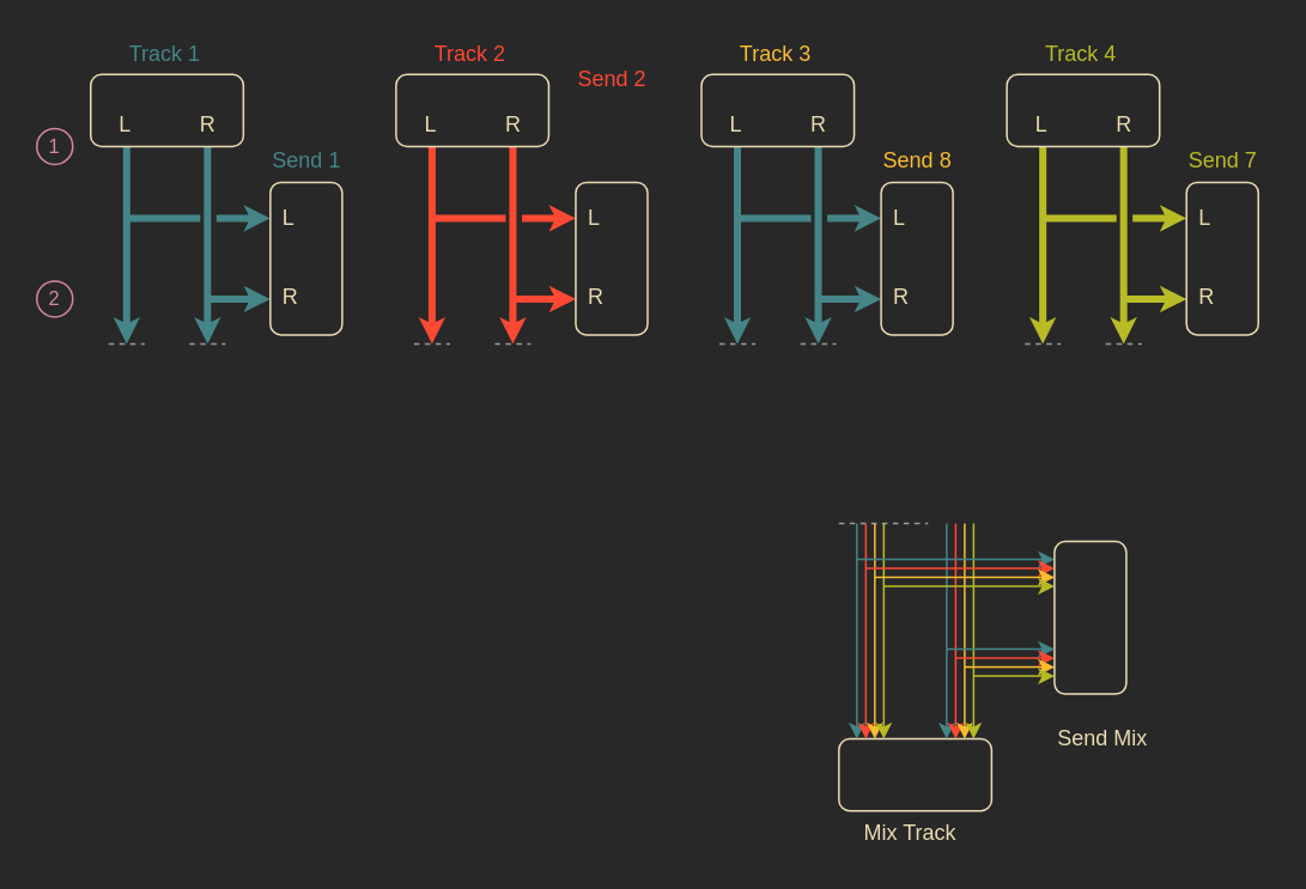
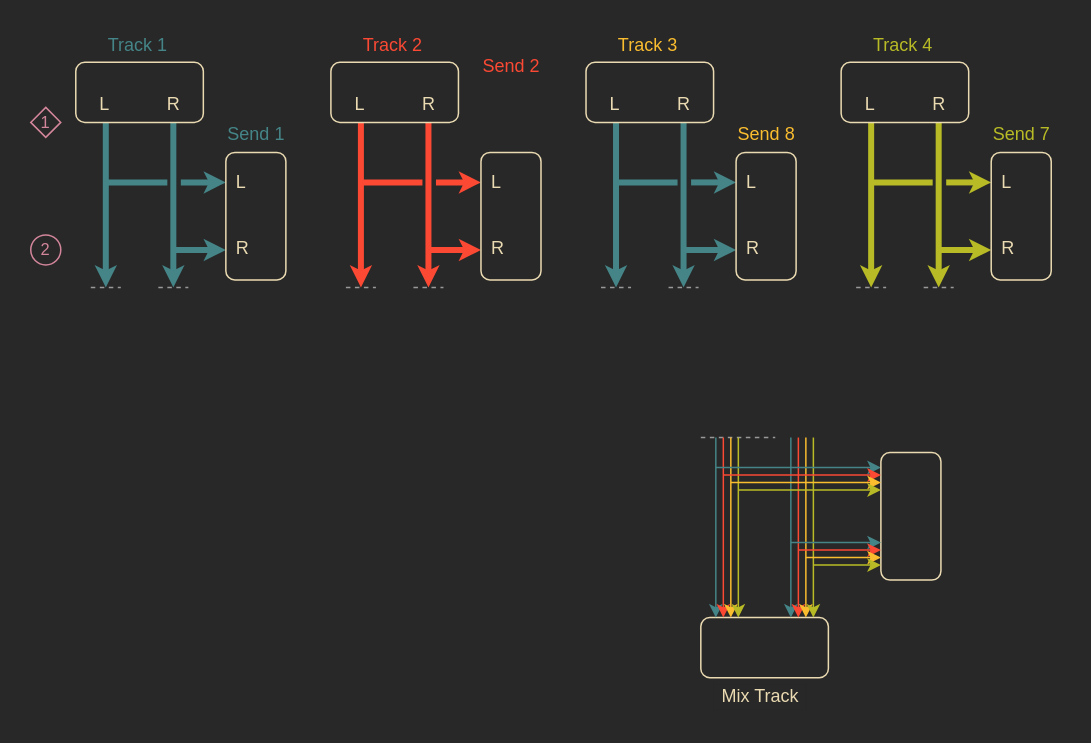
- <mxCell id="3" value="&lt;font&gt;1&lt;/font&gt;" style="ellipse;whiteSpace=wrap;html=1;aspect=fixed;rounded=1;fontSize=11;fillColor=#282828;fontColor=#d3869b;strokeColor=#d3869b;" parent="1" vertex="1"><mxGeometry x="20" y="71" width="20" height="20" as="geometry" /></mxCell>
+ <mxCell id="3" value="&lt;font&gt;1&lt;/font&gt;" style="rhombus;whiteSpace=wrap;html=1;aspect=fixed;fontSize=11;fillColor=#282828;fontColor=#d3869b;strokeColor=#d3869b;" parent="1" vertex="1"><mxGeometry x="20" y="71" width="20" height="20" as="geometry" /></mxCell>
- <mxCell id="83" value="Send Mix" style="text;html=1;align=center;verticalAlign=middle;resizable=0;points=[];autosize=1;fontColor=#ebdbb2;" vertex="1" parent="1"><mxGeometry x="577.5" y="401" width="70" height="20" as="geometry" /></mxCell>
